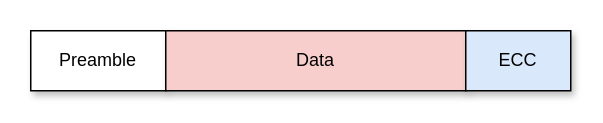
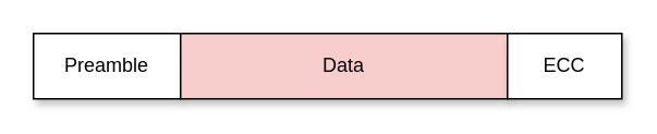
- <mxCell id="4" value="ECC" style="rounded=0;whiteSpace=wrap;html=1;shadow=1;fillColor=#dae8fc;" vertex="1" parent="1"><mxGeometry x="310" y="20" width="70" height="40" as="geometry" /></mxCell>
+ <mxCell id="4" value="ECC" style="rounded=0;whiteSpace=wrap;html=1;shadow=1;" vertex="1" parent="1"><mxGeometry x="310" y="20" width="70" height="40" as="geometry" /></mxCell>
